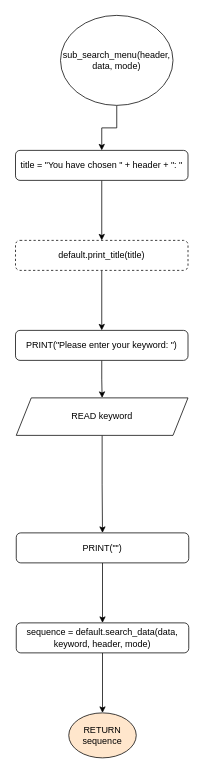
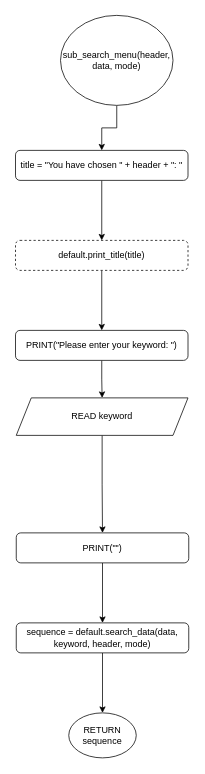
- <mxCell id="16" value="RETURN sequence" style="ellipse;whiteSpace=wrap;html=1;fillColor=#ffe6cc;" vertex="1" parent="1"><mxGeometry x="91" y="950" width="90" height="60" as="geometry" /></mxCell>
+ <mxCell id="16" value="RETURN sequence" style="ellipse;whiteSpace=wrap;html=1;" vertex="1" parent="1"><mxGeometry x="91" y="950" width="90" height="60" as="geometry" /></mxCell>
